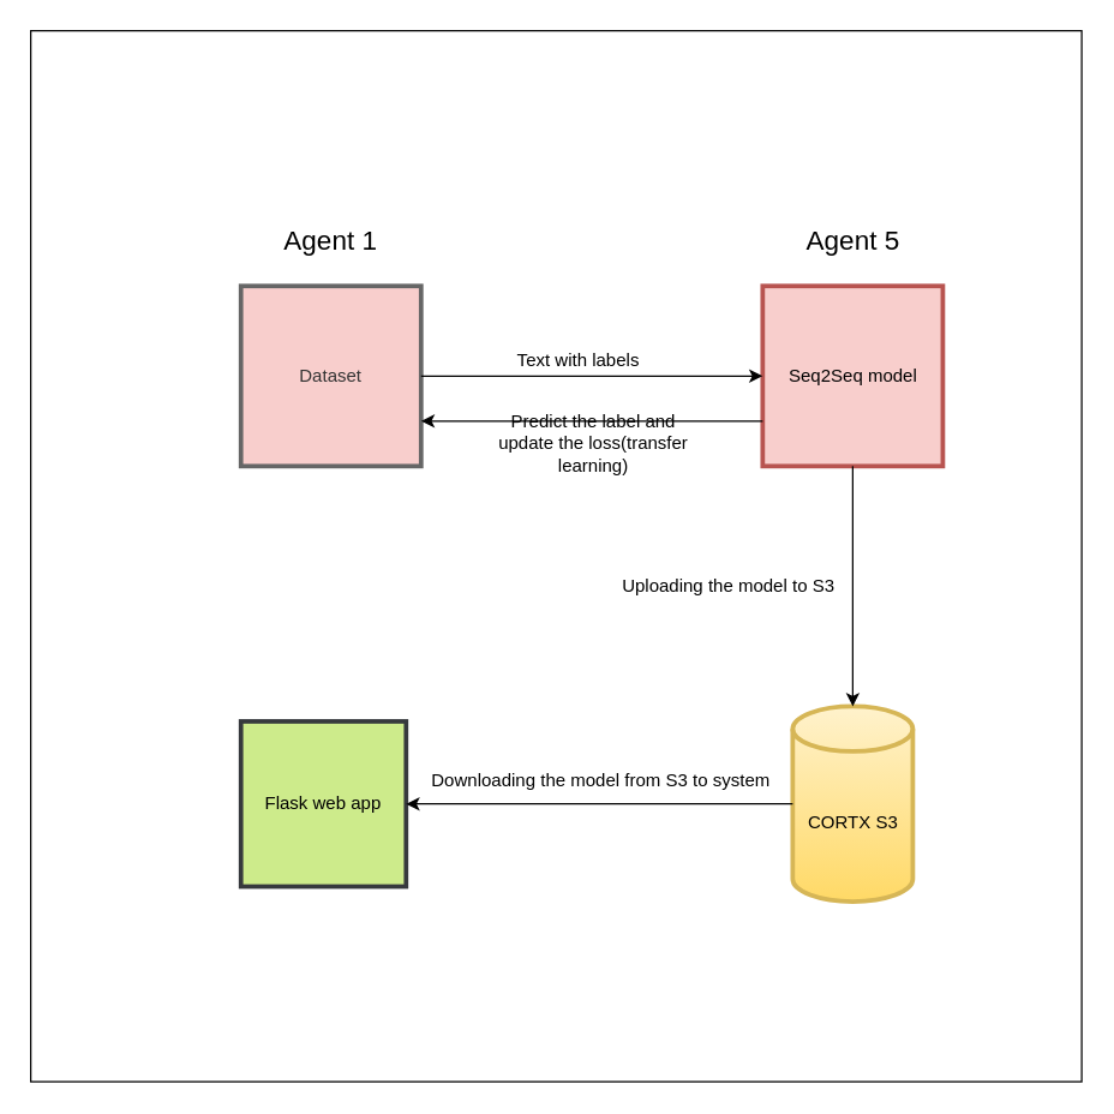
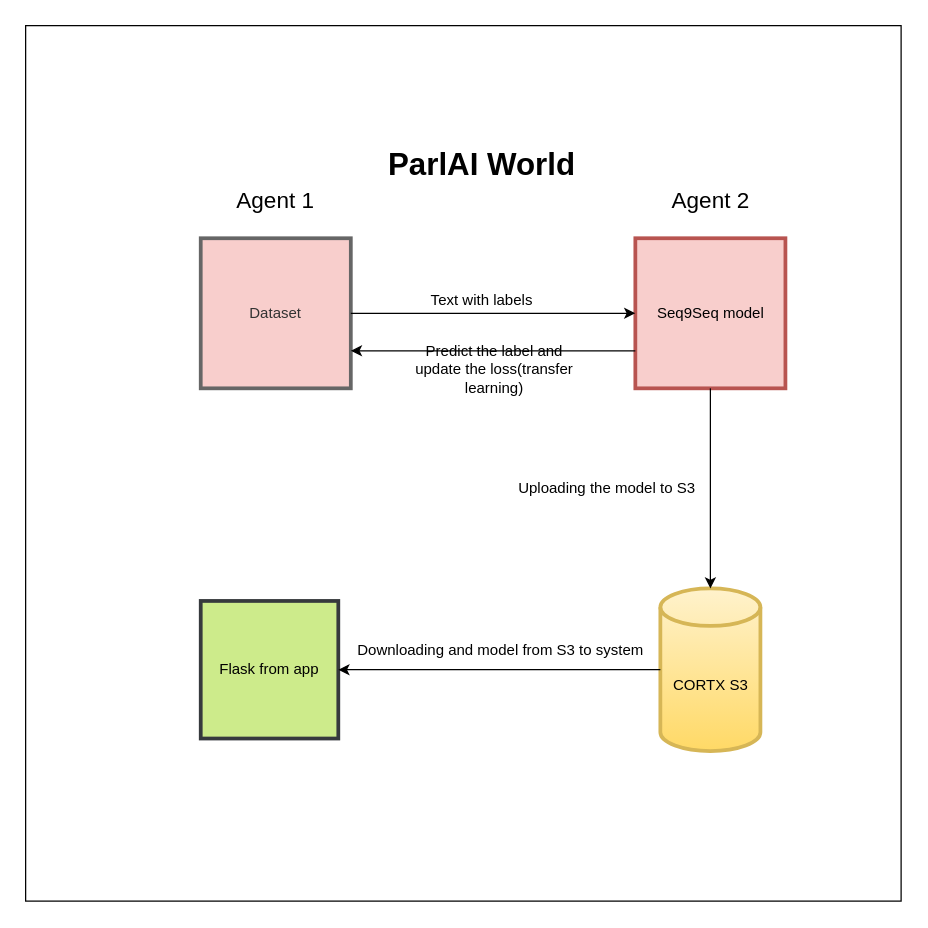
+ <mxCell id="7" value="&lt;b&gt;&lt;font style=&quot;font-size: 25px&quot;&gt;ParlAI World&lt;/font&gt;&lt;/b&gt;" style="text;html=1;strokeColor=none;fillColor=none;align=center;verticalAlign=middle;whiteSpace=wrap;rounded=0;" vertex="1" parent="1"><mxGeometry x="290" y="120" width="190" height="20" as="geometry" /></mxCell>
- <mxCell id="6" value="&lt;font style=&quot;font-size: 18px&quot;&gt;Agent 5&lt;/font&gt;" style="text;html=1;strokeColor=none;fillColor=none;align=center;verticalAlign=middle;whiteSpace=wrap;rounded=0;" vertex="1" parent="1"><mxGeometry x="532.5" y="150" width="70" height="20" as="geometry" /></mxCell>
+ <mxCell id="6" value="&lt;font style=&quot;font-size: 18px&quot;&gt;Agent 2&lt;/font&gt;" style="text;html=1;strokeColor=none;fillColor=none;align=center;verticalAlign=middle;whiteSpace=wrap;rounded=0;" vertex="1" parent="1"><mxGeometry x="532.5" y="150" width="70" height="20" as="geometry" /></mxCell>
- <mxCell id="3" value="Seq2Seq model" style="whiteSpace=wrap;html=1;aspect=fixed;strokeWidth=3;fillColor=#f8cecc;strokeColor=#b85450;" vertex="1" parent="1"><mxGeometry x="507.5" y="190" width="120" height="120" as="geometry" /></mxCell>
+ <mxCell id="3" value="Seq9Seq model" style="whiteSpace=wrap;html=1;aspect=fixed;strokeWidth=3;fillColor=#f8cecc;strokeColor=#b85450;" vertex="1" parent="1"><mxGeometry x="507.5" y="190" width="120" height="120" as="geometry" /></mxCell>
- <mxCell id="17" value="Downloading the model from S3 to system" style="text;html=1;strokeColor=none;fillColor=none;align=center;verticalAlign=middle;whiteSpace=wrap;rounded=0;" vertex="1" parent="1"><mxGeometry x="280" y="510" width="240" height="20" as="geometry" /></mxCell>
+ <mxCell id="17" value="Downloading and model from S3 to system" style="text;html=1;strokeColor=none;fillColor=none;align=center;verticalAlign=middle;whiteSpace=wrap;rounded=0;" vertex="1" parent="1"><mxGeometry x="280" y="510" width="240" height="20" as="geometry" /></mxCell>
- <mxCell id="14" value="Flask web app" style="whiteSpace=wrap;html=1;aspect=fixed;strokeWidth=3;fillColor=#cdeb8b;strokeColor=#36393d;" vertex="1" parent="1"><mxGeometry x="160" y="480" width="110" height="110" as="geometry" /></mxCell>
+ <mxCell id="14" value="Flask from app" style="whiteSpace=wrap;html=1;aspect=fixed;strokeWidth=3;fillColor=#cdeb8b;strokeColor=#36393d;" vertex="1" parent="1"><mxGeometry x="160" y="480" width="110" height="110" as="geometry" /></mxCell>
